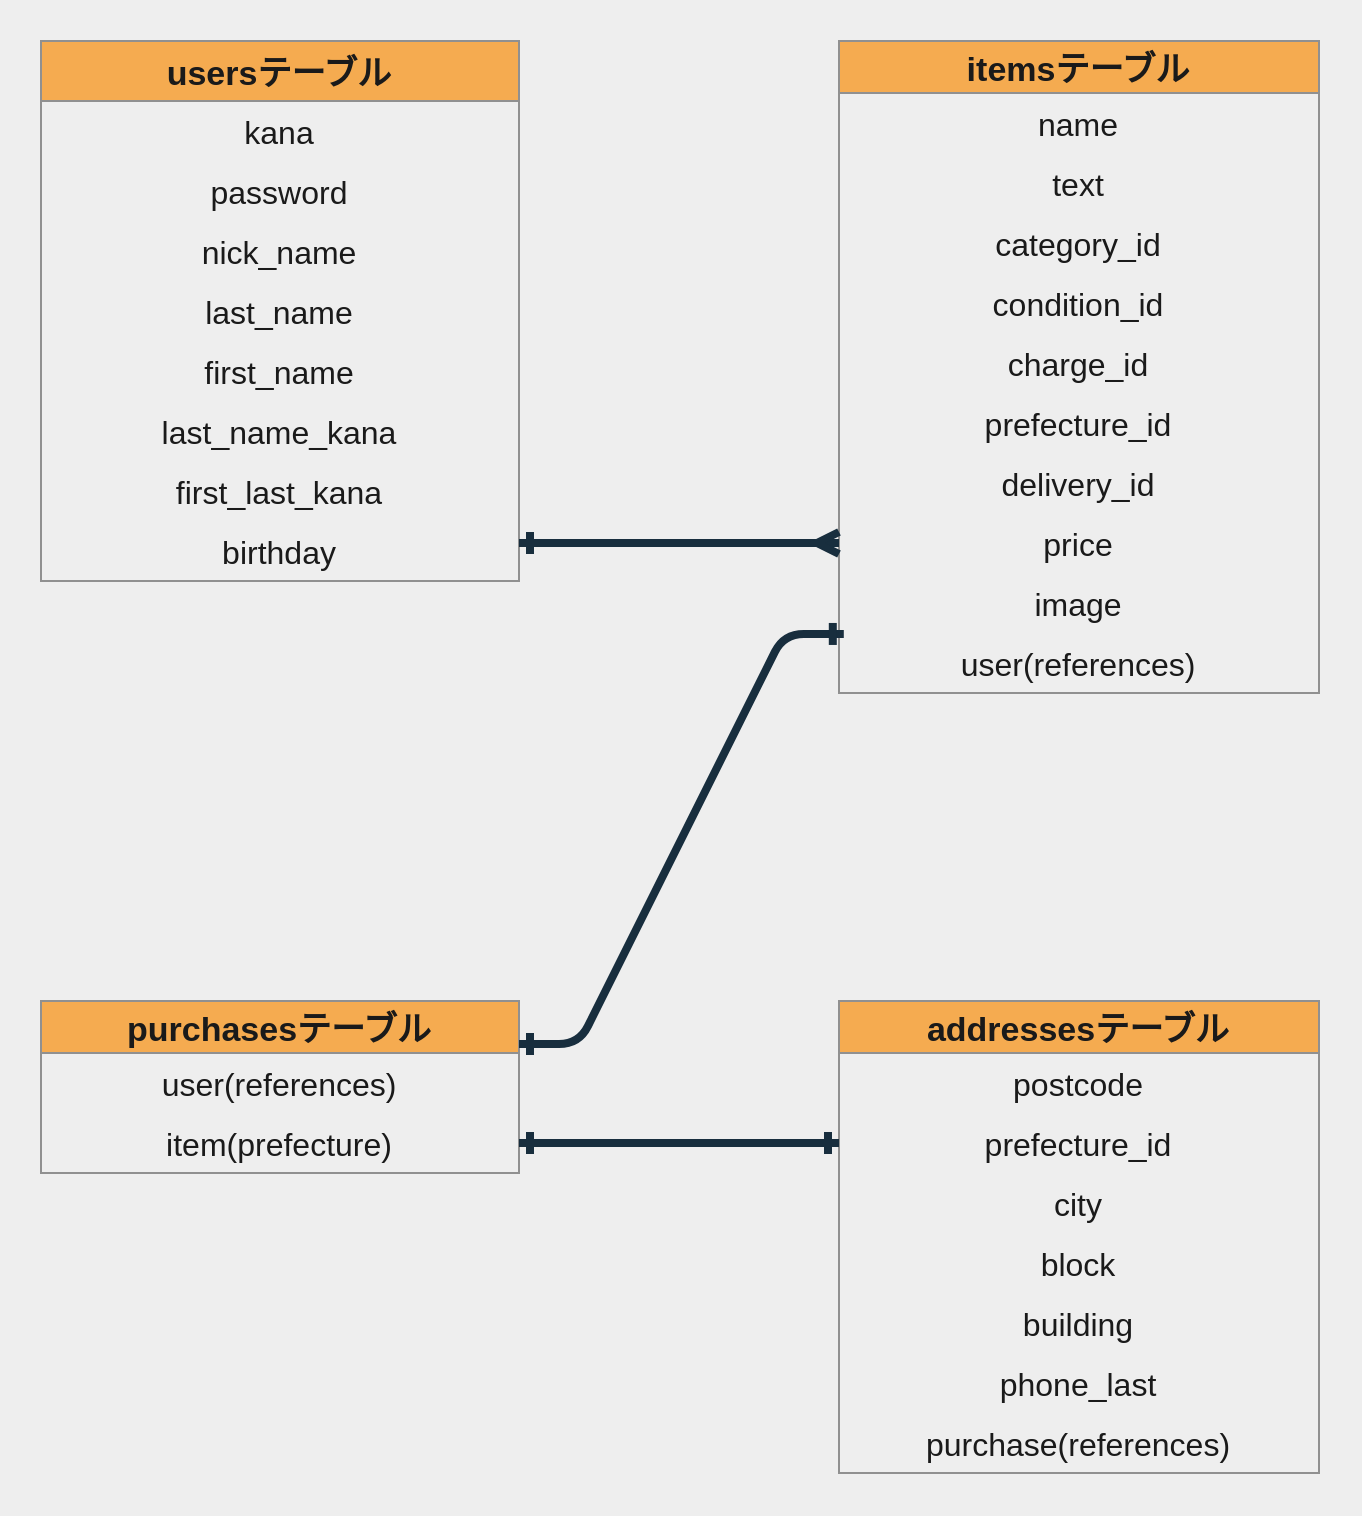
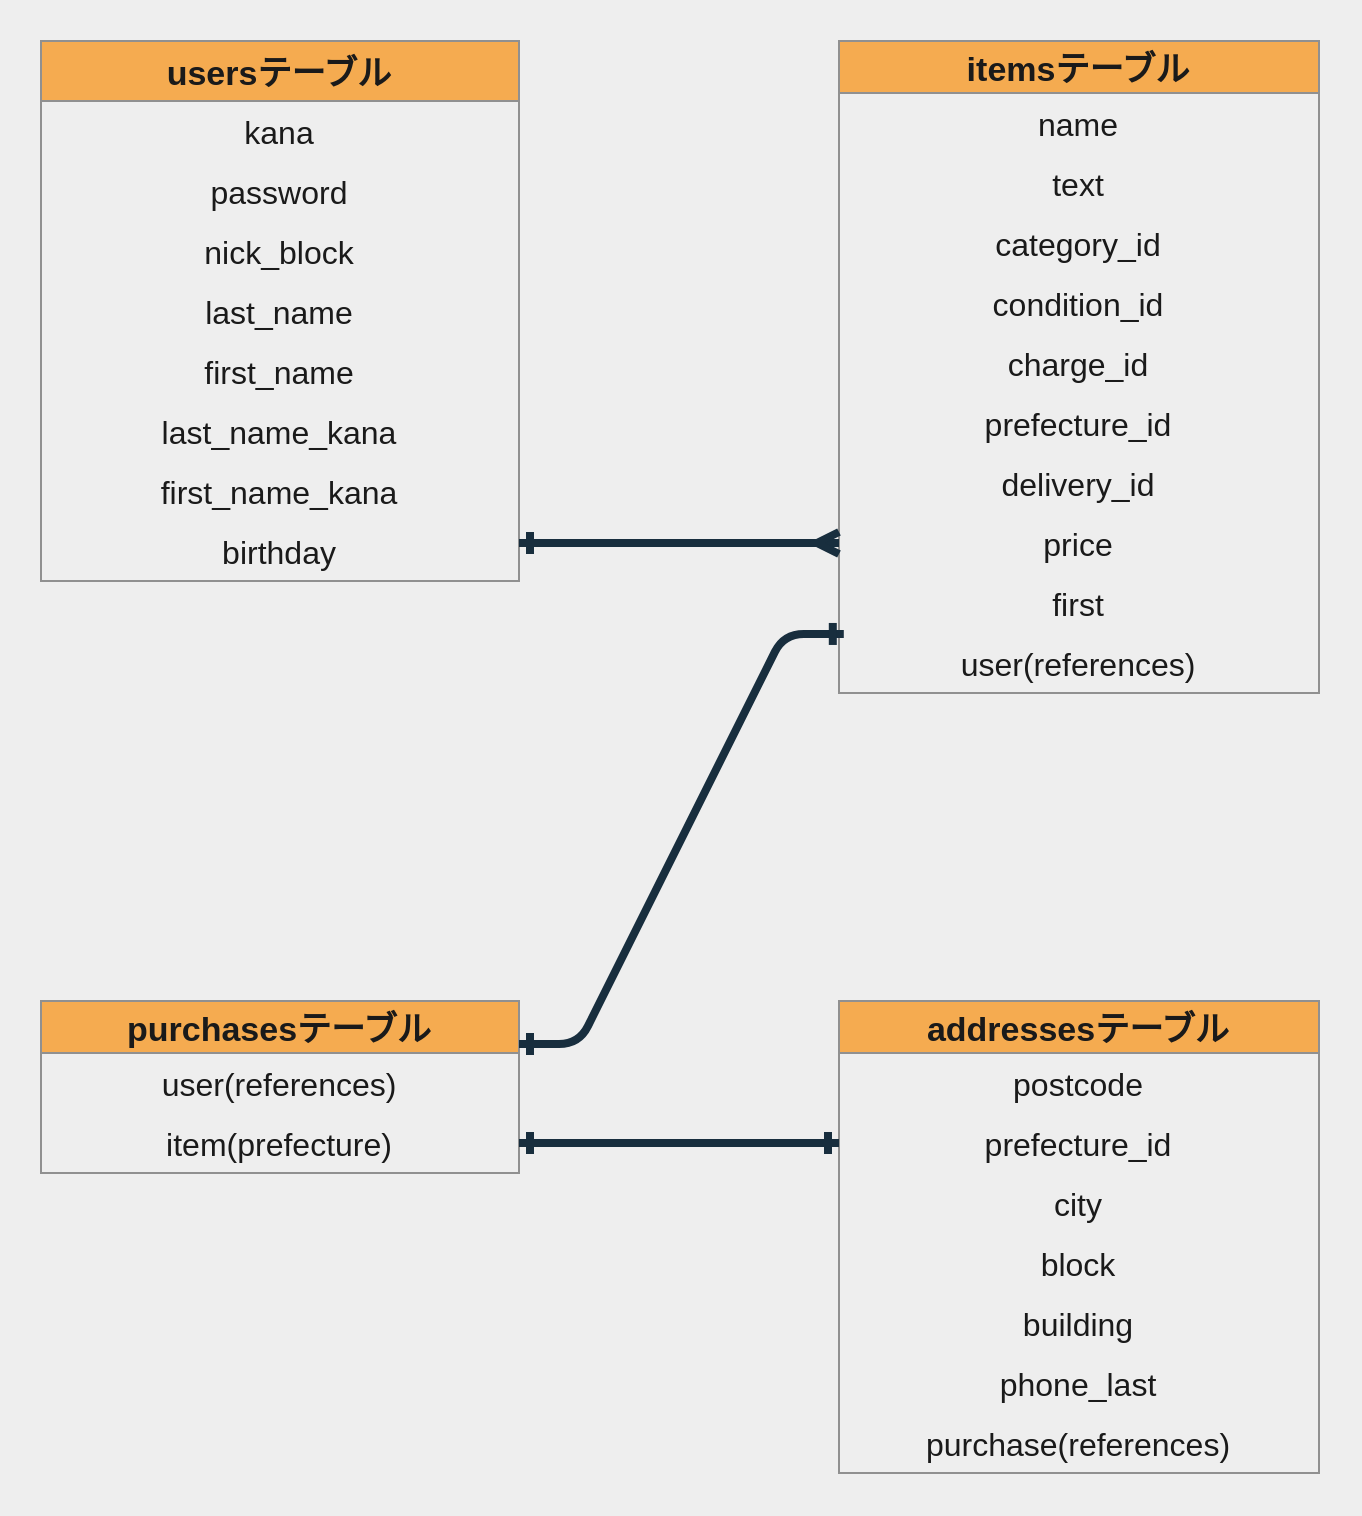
- <mxCell id="5" value="nick_name&#10;" style="text;strokeColor=none;fillColor=none;spacingLeft=4;spacingRight=4;overflow=hidden;rotatable=0;points=[[0,0.5],[1,0.5]];portConstraint=eastwest;fontSize=16;align=center;fontColor=#1A1A1A;" vertex="1" parent="2"><mxGeometry y="90" width="239" height="30" as="geometry" /></mxCell>
+ <mxCell id="5" value="nick_block&#10;" style="text;strokeColor=none;fillColor=none;spacingLeft=4;spacingRight=4;overflow=hidden;rotatable=0;points=[[0,0.5],[1,0.5]];portConstraint=eastwest;fontSize=16;align=center;fontColor=#1A1A1A;" vertex="1" parent="2"><mxGeometry y="90" width="239" height="30" as="geometry" /></mxCell>
- <mxCell id="9" value="first_last_kana&#10;" style="text;strokeColor=none;fillColor=none;spacingLeft=4;spacingRight=4;overflow=hidden;rotatable=0;points=[[0,0.5],[1,0.5]];portConstraint=eastwest;fontSize=16;align=center;fontColor=#1A1A1A;" vertex="1" parent="2"><mxGeometry y="210" width="239" height="30" as="geometry" /></mxCell>
+ <mxCell id="9" value="first_name_kana&#10;" style="text;strokeColor=none;fillColor=none;spacingLeft=4;spacingRight=4;overflow=hidden;rotatable=0;points=[[0,0.5],[1,0.5]];portConstraint=eastwest;fontSize=16;align=center;fontColor=#1A1A1A;" vertex="1" parent="2"><mxGeometry y="210" width="239" height="30" as="geometry" /></mxCell>
- <mxCell id="20" value="image" style="text;strokeColor=none;fillColor=none;spacingLeft=4;spacingRight=4;overflow=hidden;rotatable=0;points=[[0,0.5],[1,0.5]];portConstraint=eastwest;fontSize=16;align=center;fontColor=#1A1A1A;" vertex="1" parent="11"><mxGeometry y="266" width="240" height="30" as="geometry" /></mxCell>
+ <mxCell id="20" value="first" style="text;strokeColor=none;fillColor=none;spacingLeft=4;spacingRight=4;overflow=hidden;rotatable=0;points=[[0,0.5],[1,0.5]];portConstraint=eastwest;fontSize=16;align=center;fontColor=#1A1A1A;" vertex="1" parent="11"><mxGeometry y="266" width="240" height="30" as="geometry" /></mxCell>
